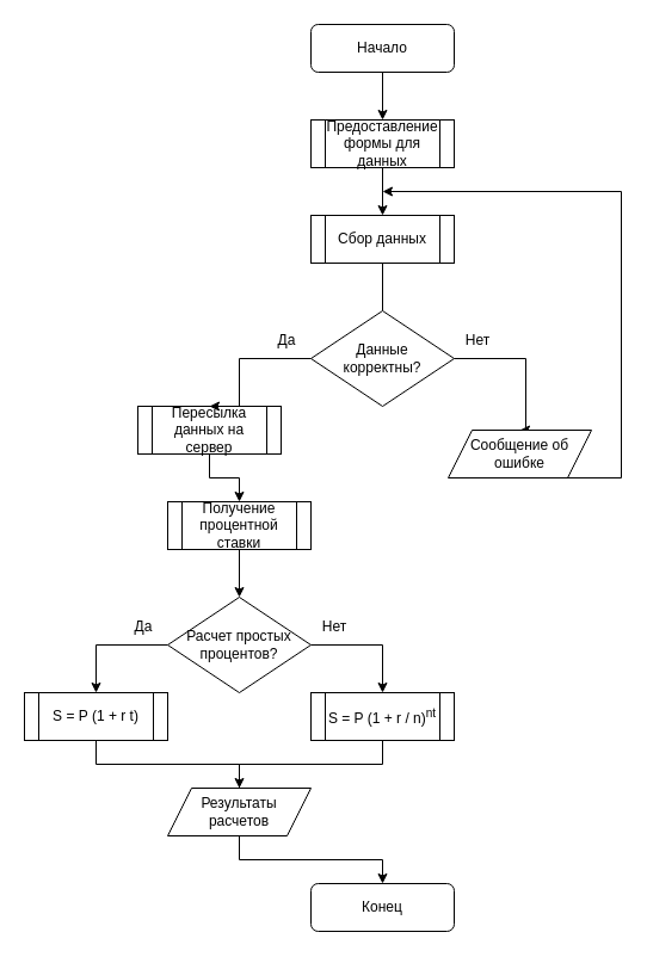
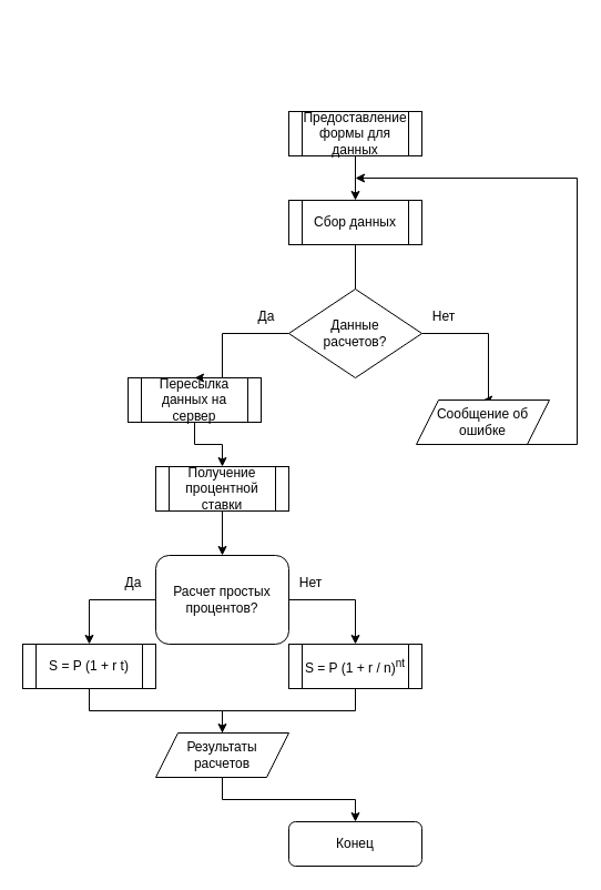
- <mxCell id="3" value="Начало" style="rounded=1;whiteSpace=wrap;html=1;" vertex="1" parent="1"><mxGeometry x="260" y="20" width="120" height="40" as="geometry" /></mxCell>
- <mxCell id="2" style="edgeStyle=orthogonalEdgeStyle;rounded=0;orthogonalLoop=1;jettySize=auto;html=1;exitX=0.5;exitY=1;exitDx=0;exitDy=0;entryX=0.5;entryY=0;entryDx=0;entryDy=0;" edge="1" parent="1" source="3" target="6"><mxGeometry relative="1" as="geometry" /></mxCell>
- <mxCell id="17" value="Данные&lt;br&gt;корректны?" style="rhombus;whiteSpace=wrap;html=1;" vertex="1" parent="1"><mxGeometry x="260" y="260" width="120" height="80" as="geometry" /></mxCell>
+ <mxCell id="17" value="Данные&lt;br&gt;расчетов?" style="rhombus;whiteSpace=wrap;html=1;" vertex="1" parent="1"><mxGeometry x="260" y="260" width="120" height="80" as="geometry" /></mxCell>
- <mxCell id="20" value="Расчет простых процентов?" style="rhombus;whiteSpace=wrap;html=1;" vertex="1" parent="1"><mxGeometry x="140" y="500" width="120" height="80" as="geometry" /></mxCell>
+ <mxCell id="20" value="Расчет простых процентов?" style="whiteSpace=wrap;html=1;rounded=1;" vertex="1" parent="1"><mxGeometry x="140" y="500" width="120" height="80" as="geometry" /></mxCell>
